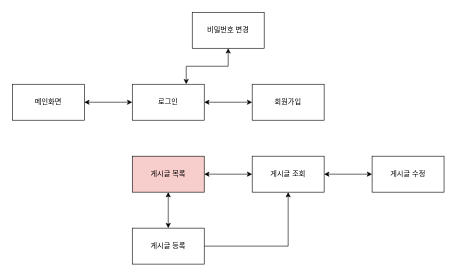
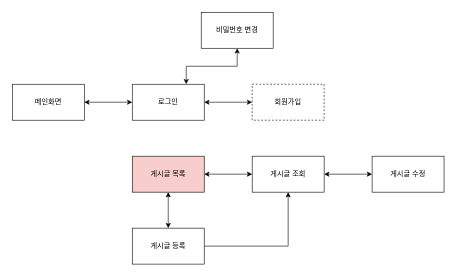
- <mxCell id="8" value="비밀번호 변경" style="rounded=0;whiteSpace=wrap;html=1;" vertex="1" parent="1"><mxGeometry x="320" y="20" width="120" height="60" as="geometry" /></mxCell>
+ <mxCell id="8" value="비밀번호 변경" style="rounded=0;whiteSpace=wrap;html=1;" vertex="1" parent="1"><mxGeometry x="335" y="20" width="120" height="60" as="geometry" /></mxCell>
- <mxCell id="7" value="회원가입" style="rounded=0;whiteSpace=wrap;html=1;" vertex="1" parent="1"><mxGeometry x="420" y="140" width="120" height="60" as="geometry" /></mxCell>
+ <mxCell id="7" value="회원가입" style="rounded=0;whiteSpace=wrap;html=1;dashed=1;" vertex="1" parent="1"><mxGeometry x="420" y="140" width="120" height="60" as="geometry" /></mxCell>
